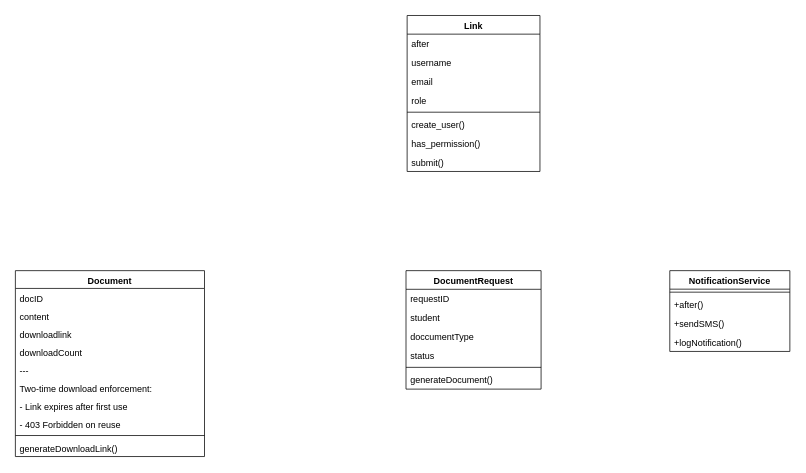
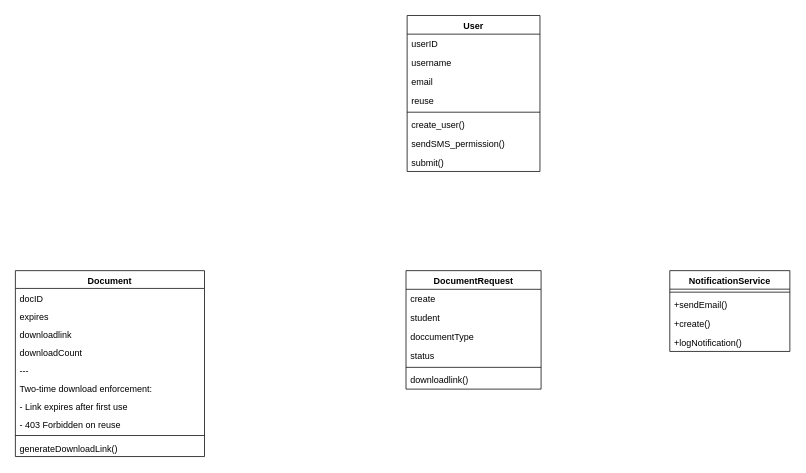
- <mxCell id="25" value="Link" style="swimlane;fontStyle=1;align=center;verticalAlign=top;childLayout=stackLayout;horizontal=1;startSize=24.857;horizontalStack=0;resizeParent=1;resizeParentMax=0;resizeLast=0;collapsible=0;marginBottom=0;" parent="1" vertex="1"><mxGeometry x="542" y="20" width="177" height="207.857" as="geometry" /></mxCell>
+ <mxCell id="25" value="User" style="swimlane;fontStyle=1;align=center;verticalAlign=top;childLayout=stackLayout;horizontal=1;startSize=24.857;horizontalStack=0;resizeParent=1;resizeParentMax=0;resizeLast=0;collapsible=0;marginBottom=0;" parent="1" vertex="1"><mxGeometry x="542" y="20" width="177" height="207.857" as="geometry" /></mxCell>
- <mxCell id="26" value="after" style="text;strokeColor=none;fillColor=none;align=left;verticalAlign=top;spacingLeft=4;spacingRight=4;overflow=hidden;rotatable=0;points=[[0,0.5],[1,0.5]];portConstraint=eastwest;" parent="25" vertex="1"><mxGeometry y="24.857" width="177" height="25" as="geometry" /></mxCell>
+ <mxCell id="26" value="userID" style="text;strokeColor=none;fillColor=none;align=left;verticalAlign=top;spacingLeft=4;spacingRight=4;overflow=hidden;rotatable=0;points=[[0,0.5],[1,0.5]];portConstraint=eastwest;" parent="25" vertex="1"><mxGeometry y="24.857" width="177" height="25" as="geometry" /></mxCell>
- <mxCell id="29" value="role" style="text;strokeColor=none;fillColor=none;align=left;verticalAlign=top;spacingLeft=4;spacingRight=4;overflow=hidden;rotatable=0;points=[[0,0.5],[1,0.5]];portConstraint=eastwest;" parent="25" vertex="1"><mxGeometry y="99.857" width="177" height="25" as="geometry" /></mxCell>
+ <mxCell id="29" value="reuse" style="text;strokeColor=none;fillColor=none;align=left;verticalAlign=top;spacingLeft=4;spacingRight=4;overflow=hidden;rotatable=0;points=[[0,0.5],[1,0.5]];portConstraint=eastwest;" parent="25" vertex="1"><mxGeometry y="99.857" width="177" height="25" as="geometry" /></mxCell>
- <mxCell id="32" value="has_permission()" style="text;strokeColor=none;fillColor=none;align=left;verticalAlign=top;spacingLeft=4;spacingRight=4;overflow=hidden;rotatable=0;points=[[0,0.5],[1,0.5]];portConstraint=eastwest;" parent="25" vertex="1"><mxGeometry y="157.857" width="177" height="25" as="geometry" /></mxCell>
+ <mxCell id="32" value="sendSMS_permission()" style="text;strokeColor=none;fillColor=none;align=left;verticalAlign=top;spacingLeft=4;spacingRight=4;overflow=hidden;rotatable=0;points=[[0,0.5],[1,0.5]];portConstraint=eastwest;" parent="25" vertex="1"><mxGeometry y="157.857" width="177" height="25" as="geometry" /></mxCell>
- <mxCell id="3" value="requestID" style="text;strokeColor=none;fillColor=none;align=left;verticalAlign=top;spacingLeft=4;spacingRight=4;overflow=hidden;rotatable=0;points=[[0,0.5],[1,0.5]];portConstraint=eastwest;" parent="2" vertex="1"><mxGeometry y="24.857" width="180" height="25" as="geometry" /></mxCell>
+ <mxCell id="3" value="create" style="text;strokeColor=none;fillColor=none;align=left;verticalAlign=top;spacingLeft=4;spacingRight=4;overflow=hidden;rotatable=0;points=[[0,0.5],[1,0.5]];portConstraint=eastwest;" parent="2" vertex="1"><mxGeometry y="24.857" width="180" height="25" as="geometry" /></mxCell>
- <mxCell id="22" value="+after()" style="text;strokeColor=none;fillColor=none;align=left;verticalAlign=top;spacingLeft=4;spacingRight=4;overflow=hidden;rotatable=0;points=[[0,0.5],[1,0.5]];portConstraint=eastwest;" parent="20" vertex="1"><mxGeometry y="32.667" width="160" height="25" as="geometry" /></mxCell>
+ <mxCell id="22" value="+sendEmail()" style="text;strokeColor=none;fillColor=none;align=left;verticalAlign=top;spacingLeft=4;spacingRight=4;overflow=hidden;rotatable=0;points=[[0,0.5],[1,0.5]];portConstraint=eastwest;" parent="20" vertex="1"><mxGeometry y="32.667" width="160" height="25" as="geometry" /></mxCell>
- <mxCell id="11" value="content" style="text;strokeColor=none;fillColor=none;align=left;verticalAlign=top;spacingLeft=4;spacingRight=4;overflow=hidden;rotatable=0;points=[[0,0.5],[1,0.5]];portConstraint=eastwest;" parent="9" vertex="1"><mxGeometry y="47.7" width="252" height="24" as="geometry" /></mxCell>
+ <mxCell id="11" value="expires" style="text;strokeColor=none;fillColor=none;align=left;verticalAlign=top;spacingLeft=4;spacingRight=4;overflow=hidden;rotatable=0;points=[[0,0.5],[1,0.5]];portConstraint=eastwest;" parent="9" vertex="1"><mxGeometry y="47.7" width="252" height="24" as="geometry" /></mxCell>
- <mxCell id="23" value="+sendSMS()" style="text;strokeColor=none;fillColor=none;align=left;verticalAlign=top;spacingLeft=4;spacingRight=4;overflow=hidden;rotatable=0;points=[[0,0.5],[1,0.5]];portConstraint=eastwest;" parent="20" vertex="1"><mxGeometry y="57.667" width="160" height="25" as="geometry" /></mxCell>
+ <mxCell id="23" value="+create()" style="text;strokeColor=none;fillColor=none;align=left;verticalAlign=top;spacingLeft=4;spacingRight=4;overflow=hidden;rotatable=0;points=[[0,0.5],[1,0.5]];portConstraint=eastwest;" parent="20" vertex="1"><mxGeometry y="57.667" width="160" height="25" as="geometry" /></mxCell>
- <mxCell id="8" value="generateDocument()" style="text;strokeColor=none;fillColor=none;align=left;verticalAlign=top;spacingLeft=4;spacingRight=4;overflow=hidden;rotatable=0;points=[[0,0.5],[1,0.5]];portConstraint=eastwest;" parent="2" vertex="1"><mxGeometry y="132.857" width="180" height="25" as="geometry" /></mxCell>
+ <mxCell id="8" value="downloadlink()" style="text;strokeColor=none;fillColor=none;align=left;verticalAlign=top;spacingLeft=4;spacingRight=4;overflow=hidden;rotatable=0;points=[[0,0.5],[1,0.5]];portConstraint=eastwest;" parent="2" vertex="1"><mxGeometry y="132.857" width="180" height="25" as="geometry" /></mxCell>
